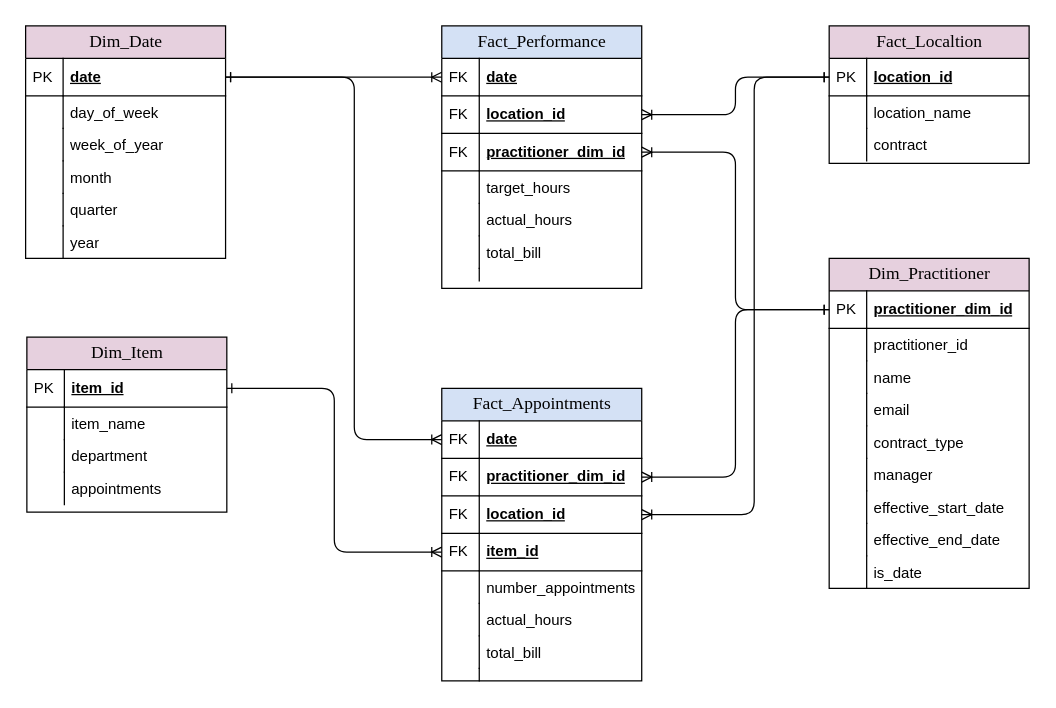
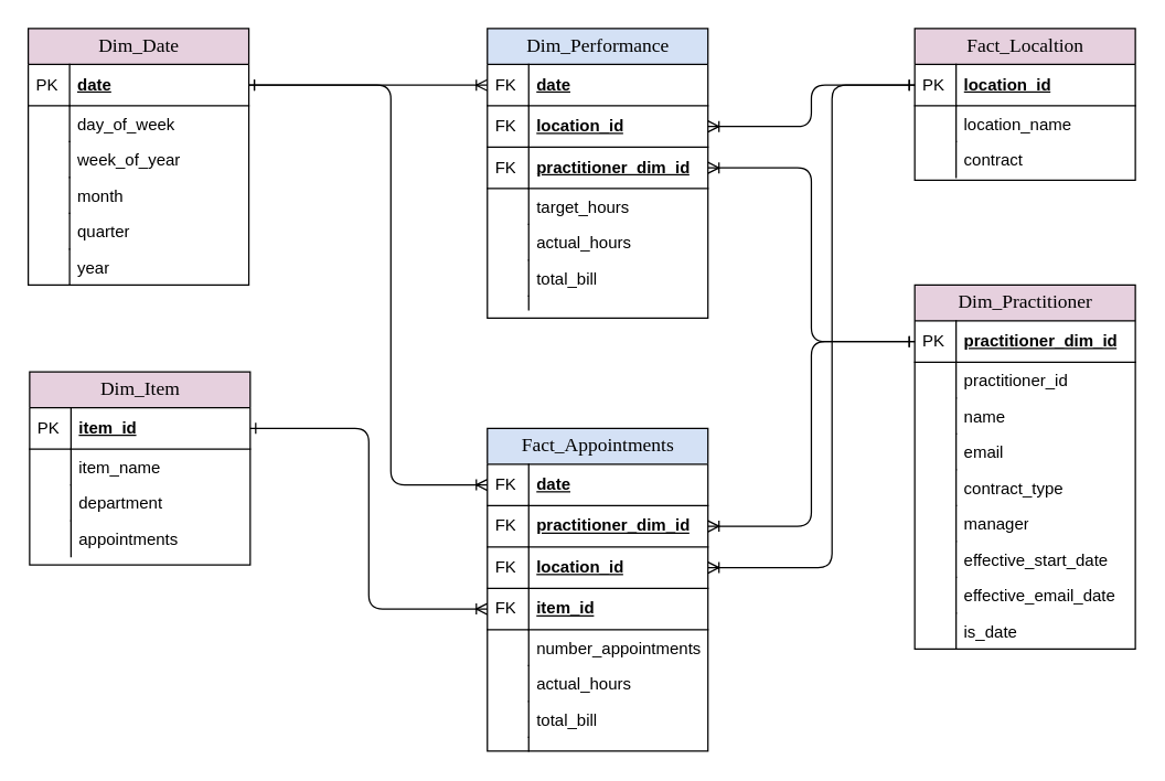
- <mxCell id="15" value="Fact_Performance" style="swimlane;html=1;fontStyle=0;childLayout=stackLayout;horizontal=1;startSize=26;fillColor=#D4E1F5;horizontalStack=0;resizeParent=1;resizeLast=0;collapsible=1;marginBottom=0;swimlaneFillColor=#ffffff;align=center;rounded=0;shadow=0;comic=0;labelBackgroundColor=none;strokeWidth=1;fontFamily=Verdana;fontSize=14" parent="1" vertex="1"><mxGeometry x="353" y="20" width="160" height="210" as="geometry" /></mxCell>
+ <mxCell id="15" value="Dim_Performance" style="swimlane;html=1;fontStyle=0;childLayout=stackLayout;horizontal=1;startSize=26;fillColor=#D4E1F5;horizontalStack=0;resizeParent=1;resizeLast=0;collapsible=1;marginBottom=0;swimlaneFillColor=#ffffff;align=center;rounded=0;shadow=0;comic=0;labelBackgroundColor=none;strokeWidth=1;fontFamily=Verdana;fontSize=14" parent="1" vertex="1"><mxGeometry x="353" y="20" width="160" height="210" as="geometry" /></mxCell>
- <mxCell id="55" value="effective_end_date" style="shape=partialRectangle;top=0;left=0;right=0;bottom=0;html=1;align=left;verticalAlign=top;fillColor=none;spacingLeft=34;spacingRight=4;whiteSpace=wrap;overflow=hidden;rotatable=0;points=[[0,0.5],[1,0.5]];portConstraint=eastwest;dropTarget=0;" parent="40" vertex="1"><mxGeometry y="212" width="160" height="26" as="geometry" /></mxCell>
+ <mxCell id="55" value="effective_email_date" style="shape=partialRectangle;top=0;left=0;right=0;bottom=0;html=1;align=left;verticalAlign=top;fillColor=none;spacingLeft=34;spacingRight=4;whiteSpace=wrap;overflow=hidden;rotatable=0;points=[[0,0.5],[1,0.5]];portConstraint=eastwest;dropTarget=0;" parent="40" vertex="1"><mxGeometry y="212" width="160" height="26" as="geometry" /></mxCell>
